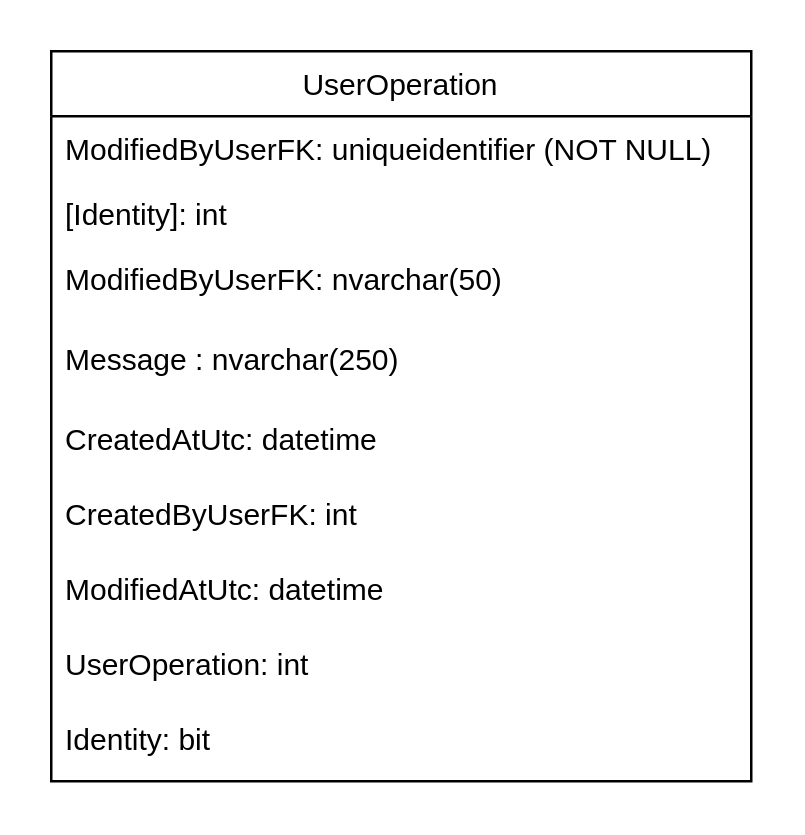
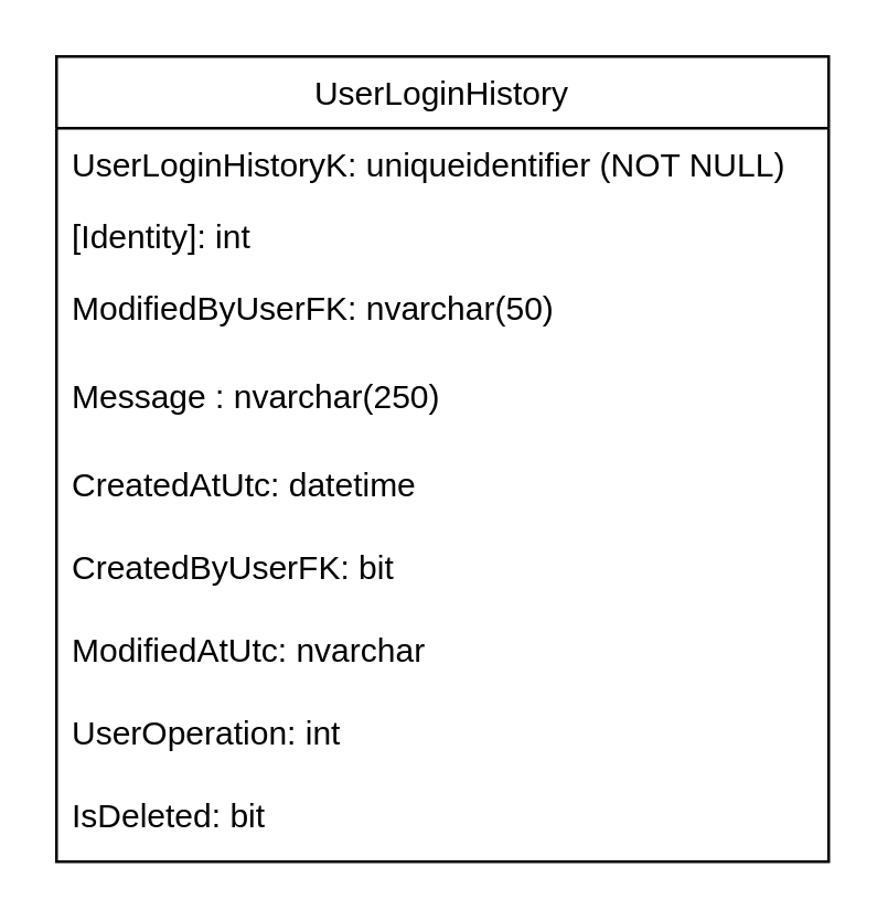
- <mxCell id="2" value="UserOperation" style="swimlane;fontStyle=0;childLayout=stackLayout;horizontal=1;startSize=26;fillColor=none;horizontalStack=0;resizeParent=1;resizeParentMax=0;resizeLast=0;collapsible=1;marginBottom=0;" parent="1" vertex="1"><mxGeometry x="20" y="20" width="280" height="292" as="geometry" /></mxCell>
+ <mxCell id="2" value="UserLoginHistory" style="swimlane;fontStyle=0;childLayout=stackLayout;horizontal=1;startSize=26;fillColor=none;horizontalStack=0;resizeParent=1;resizeParentMax=0;resizeLast=0;collapsible=1;marginBottom=0;" parent="1" vertex="1"><mxGeometry x="20" y="20" width="280" height="292" as="geometry" /></mxCell>
- <mxCell id="3" value="ModifiedByUserFK: uniqueidentifier (NOT NULL)" style="text;strokeColor=none;fillColor=none;align=left;verticalAlign=top;spacingLeft=4;spacingRight=4;overflow=hidden;rotatable=0;points=[[0,0.5],[1,0.5]];portConstraint=eastwest;" parent="2" vertex="1"><mxGeometry y="26" width="280" height="26" as="geometry" /></mxCell>
+ <mxCell id="3" value="UserLoginHistoryK: uniqueidentifier (NOT NULL)" style="text;strokeColor=none;fillColor=none;align=left;verticalAlign=top;spacingLeft=4;spacingRight=4;overflow=hidden;rotatable=0;points=[[0,0.5],[1,0.5]];portConstraint=eastwest;" parent="2" vertex="1"><mxGeometry y="26" width="280" height="26" as="geometry" /></mxCell>
- <mxCell id="8" value="CreatedByUserFK: int" style="text;strokeColor=none;fillColor=none;align=left;verticalAlign=top;spacingLeft=4;spacingRight=4;overflow=hidden;rotatable=0;points=[[0,0.5],[1,0.5]];portConstraint=eastwest;" parent="2" vertex="1"><mxGeometry y="172" width="280" height="30" as="geometry" /></mxCell>
+ <mxCell id="8" value="CreatedByUserFK: bit" style="text;strokeColor=none;fillColor=none;align=left;verticalAlign=top;spacingLeft=4;spacingRight=4;overflow=hidden;rotatable=0;points=[[0,0.5],[1,0.5]];portConstraint=eastwest;" parent="2" vertex="1"><mxGeometry y="172" width="280" height="30" as="geometry" /></mxCell>
- <mxCell id="9" value="ModifiedAtUtc: datetime" style="text;strokeColor=none;fillColor=none;align=left;verticalAlign=top;spacingLeft=4;spacingRight=4;overflow=hidden;rotatable=0;points=[[0,0.5],[1,0.5]];portConstraint=eastwest;" parent="2" vertex="1"><mxGeometry y="202" width="280" height="30" as="geometry" /></mxCell>
+ <mxCell id="9" value="ModifiedAtUtc: nvarchar" style="text;strokeColor=none;fillColor=none;align=left;verticalAlign=top;spacingLeft=4;spacingRight=4;overflow=hidden;rotatable=0;points=[[0,0.5],[1,0.5]];portConstraint=eastwest;" parent="2" vertex="1"><mxGeometry y="202" width="280" height="30" as="geometry" /></mxCell>
- <mxCell id="11" value="Identity: bit" style="text;strokeColor=none;fillColor=none;align=left;verticalAlign=top;spacingLeft=4;spacingRight=4;overflow=hidden;rotatable=0;points=[[0,0.5],[1,0.5]];portConstraint=eastwest;" parent="2" vertex="1"><mxGeometry y="262" width="280" height="30" as="geometry" /></mxCell>
+ <mxCell id="11" value="IsDeleted: bit" style="text;strokeColor=none;fillColor=none;align=left;verticalAlign=top;spacingLeft=4;spacingRight=4;overflow=hidden;rotatable=0;points=[[0,0.5],[1,0.5]];portConstraint=eastwest;" parent="2" vertex="1"><mxGeometry y="262" width="280" height="30" as="geometry" /></mxCell>
